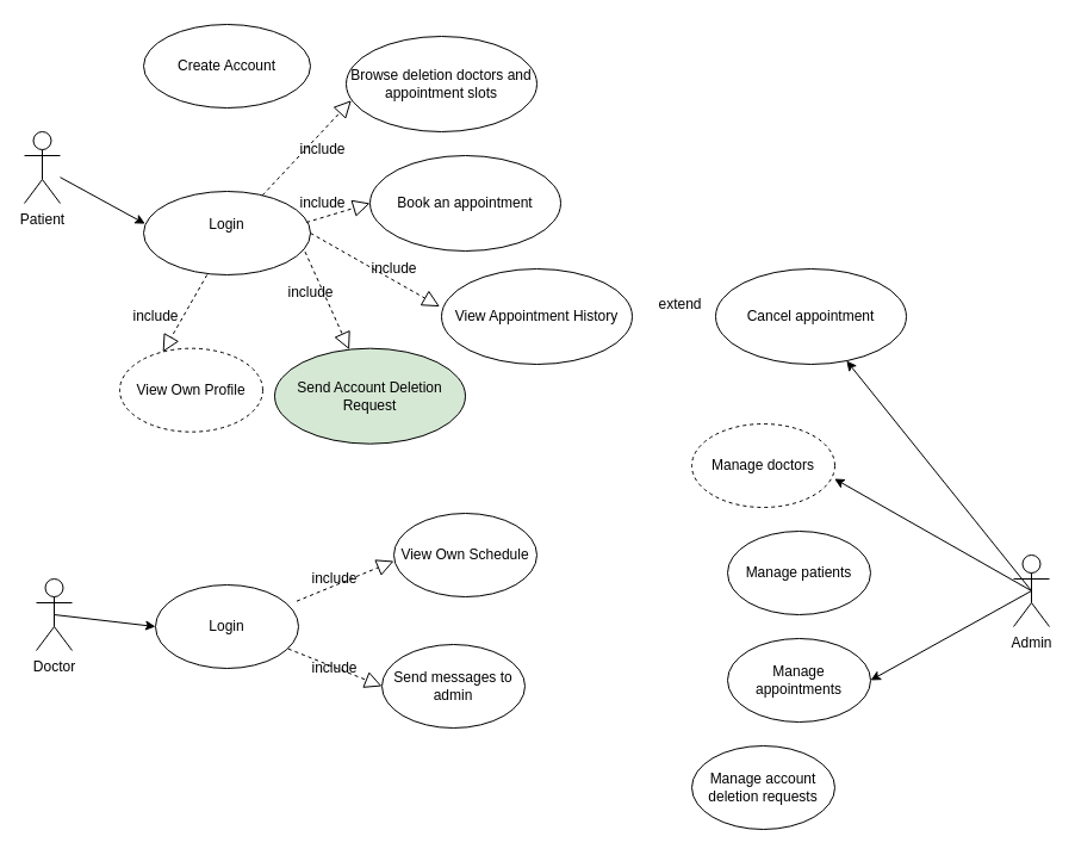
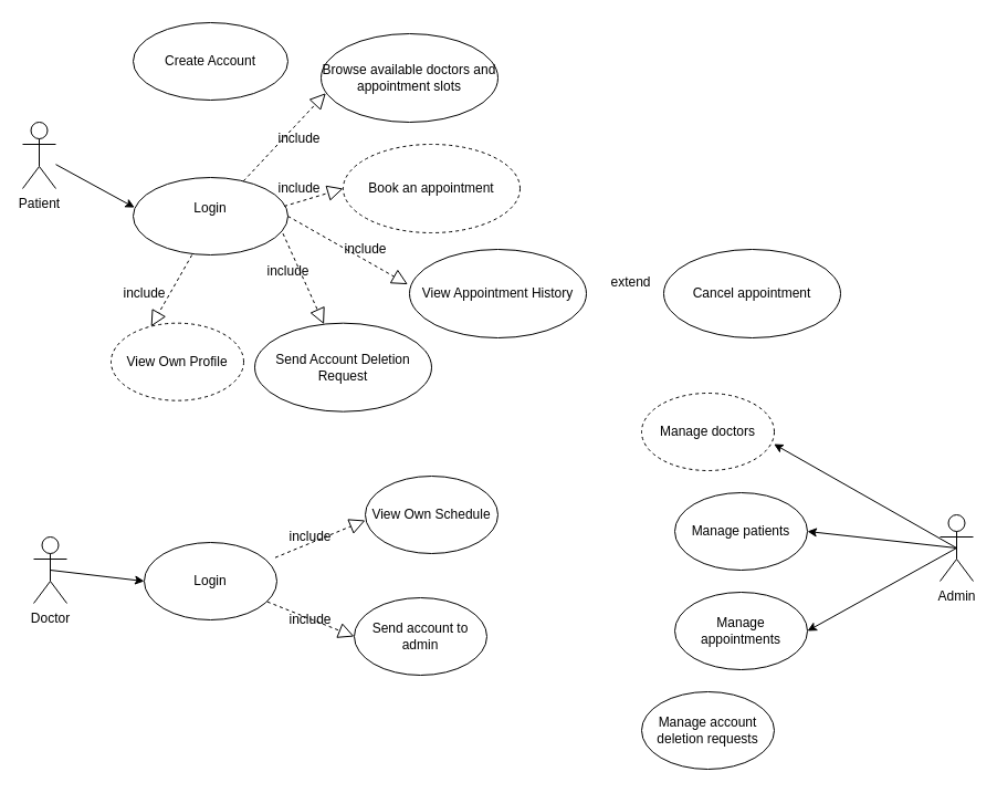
- <mxCell id="8" value="Browse deletion doctors and appointment slots" style="ellipse;whiteSpace=wrap;html=1;" vertex="1" parent="1"><mxGeometry x="290" y="30" width="160" height="80" as="geometry" /></mxCell>
+ <mxCell id="8" value="Browse available doctors and appointment slots" style="ellipse;whiteSpace=wrap;html=1;" vertex="1" parent="1"><mxGeometry x="290" y="30" width="160" height="80" as="geometry" /></mxCell>
- <mxCell id="7" value="Book an appointment" style="ellipse;whiteSpace=wrap;html=1;" vertex="1" parent="1"><mxGeometry x="310" y="130" width="160" height="80" as="geometry" /></mxCell>
+ <mxCell id="7" value="Book an appointment" style="ellipse;whiteSpace=wrap;html=1;dashed=1;" vertex="1" parent="1"><mxGeometry x="310" y="130" width="160" height="80" as="geometry" /></mxCell>
- <mxCell id="9" value="Send Account Deletion Request" style="ellipse;whiteSpace=wrap;html=1;fillColor=#d5e8d4;" vertex="1" parent="1"><mxGeometry x="230" y="291.68" width="160" height="80" as="geometry" /></mxCell>
+ <mxCell id="9" value="Send Account Deletion Request" style="ellipse;whiteSpace=wrap;html=1;" vertex="1" parent="1"><mxGeometry x="230" y="291.68" width="160" height="80" as="geometry" /></mxCell>
- <mxCell id="38" value="" style="endArrow=classic;html=1;rounded=0;exitX=0.5;exitY=0.5;exitDx=0;exitDy=0;exitPerimeter=0;" edge="1" parent="1" source="4" target="29"><mxGeometry width="50" height="50" relative="1" as="geometry"><mxPoint x="880" y="455" as="sourcePoint" /><mxPoint x="930" y="405" as="targetPoint" /></mxGeometry></mxCell>
+ <mxCell id="38" value="" style="endArrow=classic;html=1;rounded=0;entryX=1;entryY=0.5;entryDx=0;entryDy=0;exitX=0.5;exitY=0.5;exitDx=0;exitDy=0;exitPerimeter=0;" edge="1" parent="1" source="4" target="34"><mxGeometry width="50" height="50" relative="1" as="geometry"><mxPoint x="880" y="455" as="sourcePoint" /><mxPoint x="930" y="405" as="targetPoint" /></mxGeometry></mxCell>
- <mxCell id="16" value="Send messages to admin" style="ellipse;whiteSpace=wrap;html=1;" vertex="1" parent="1"><mxGeometry x="320" y="540" width="120" height="70" as="geometry" /></mxCell>
+ <mxCell id="16" value="Send account to admin" style="ellipse;whiteSpace=wrap;html=1;" vertex="1" parent="1"><mxGeometry x="320" y="540" width="120" height="70" as="geometry" /></mxCell>
